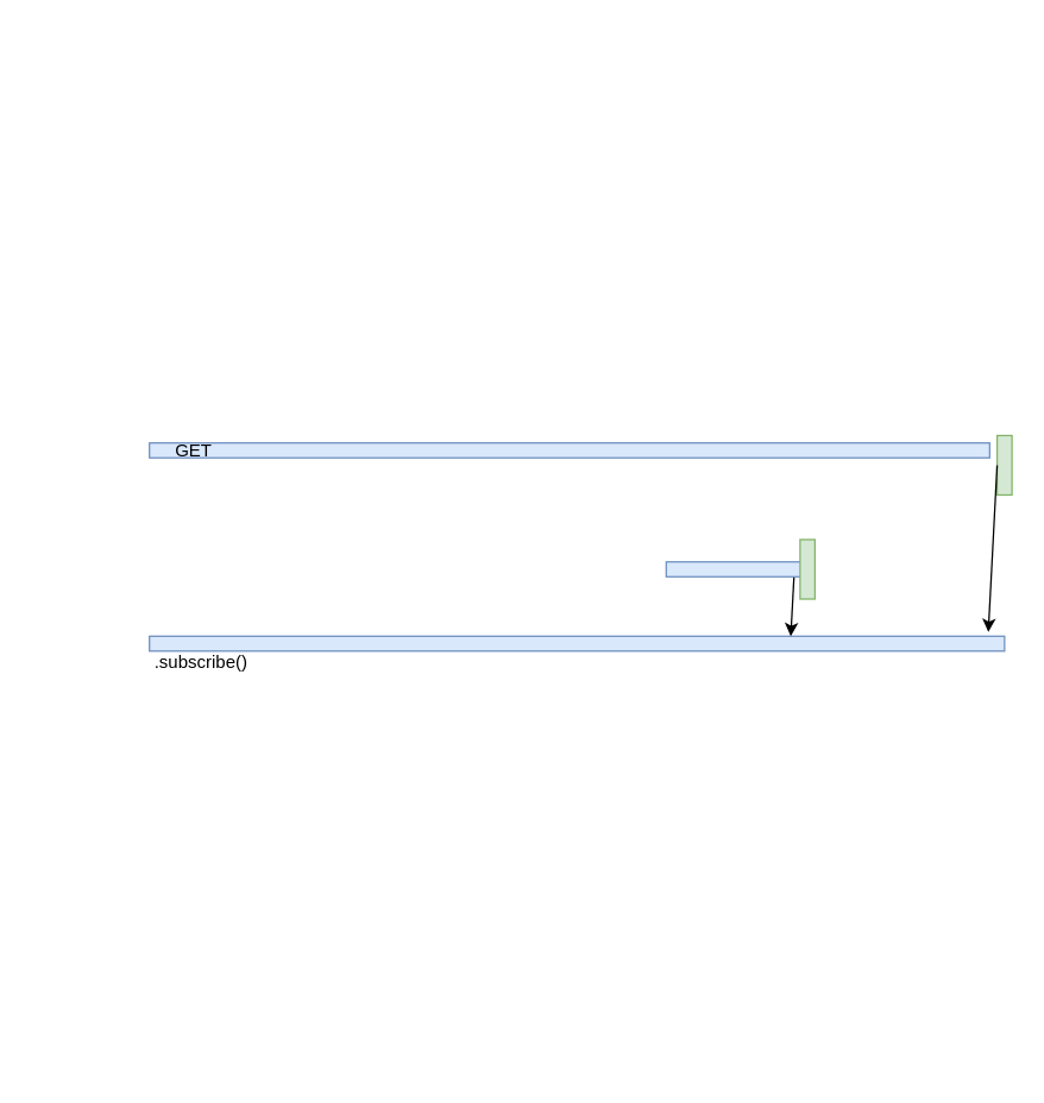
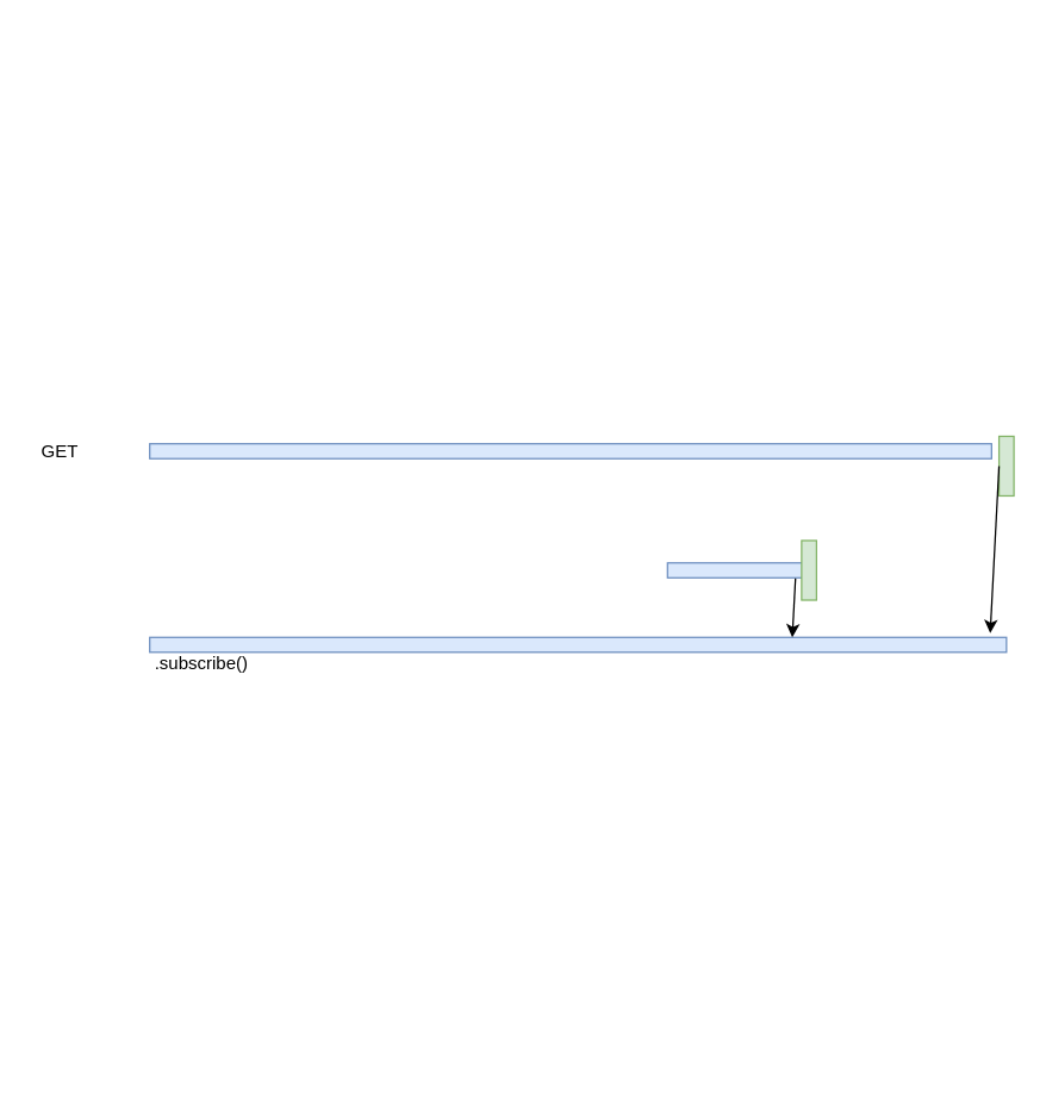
- <mxCell id="3" value="GET" style="text;html=1;strokeColor=none;fillColor=none;align=center;verticalAlign=middle;whiteSpace=wrap;rounded=0;" parent="1" vertex="1"><mxGeometry x="110" y="292.5" width="40" height="20" as="geometry" /></mxCell>
+ <mxCell id="3" value="GET" style="text;html=1;strokeColor=none;fillColor=none;align=center;verticalAlign=middle;whiteSpace=wrap;rounded=0;" parent="1" vertex="1"><mxGeometry x="20" y="292.5" width="40" height="20" as="geometry" /></mxCell>
